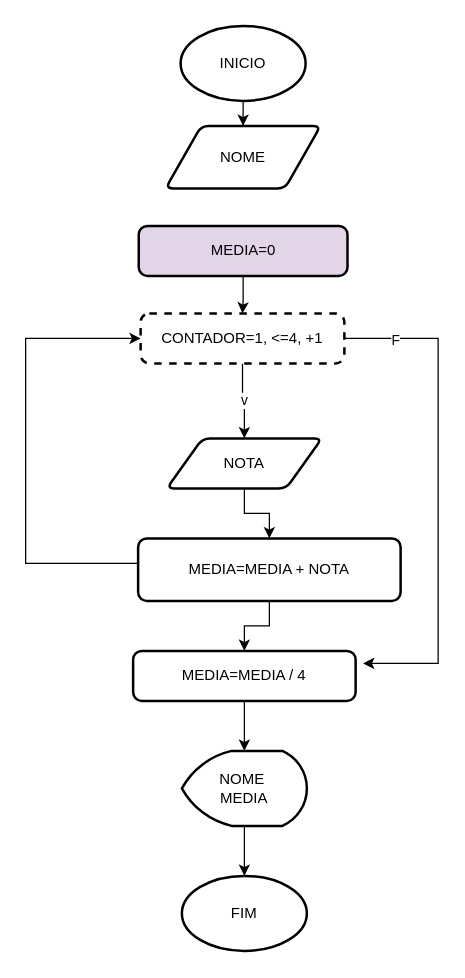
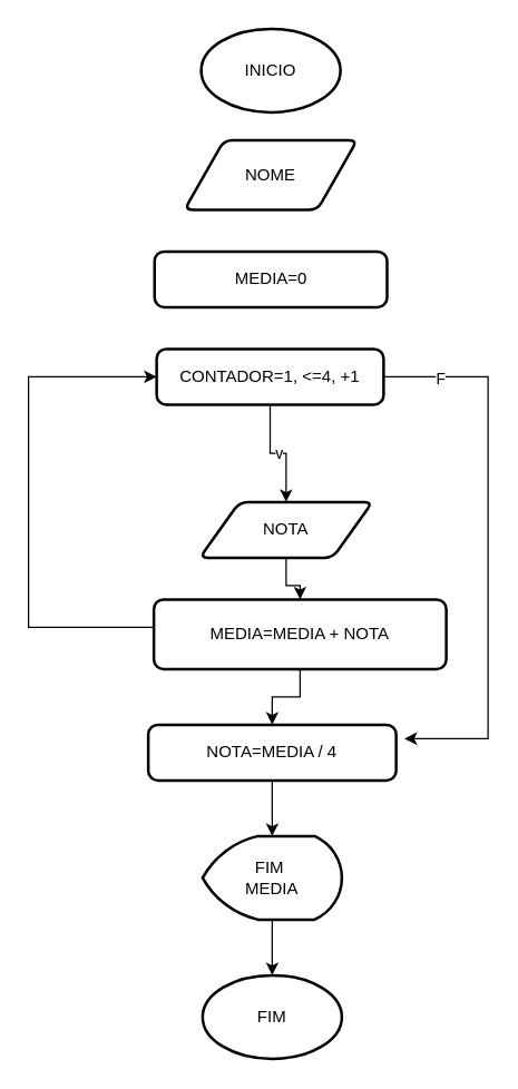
- <mxCell id="2" value="" style="edgeStyle=orthogonalEdgeStyle;rounded=0;orthogonalLoop=1;jettySize=auto;html=1;" edge="1" parent="1" source="3" target="5"><mxGeometry relative="1" as="geometry" /></mxCell>
- <mxCell id="16" value="MEDIA=0" style="rounded=1;whiteSpace=wrap;html=1;absoluteArcSize=1;arcSize=14;strokeWidth=2;fillColor=#e1d5e7;" vertex="1" parent="1"><mxGeometry x="110.5" y="180" width="167" height="40" as="geometry" /></mxCell>
+ <mxCell id="16" value="MEDIA=0" style="rounded=1;whiteSpace=wrap;html=1;absoluteArcSize=1;arcSize=14;strokeWidth=2;" vertex="1" parent="1"><mxGeometry x="110.5" y="180" width="167" height="40" as="geometry" /></mxCell>
- <mxCell id="15" value="" style="edgeStyle=orthogonalEdgeStyle;rounded=0;orthogonalLoop=1;jettySize=auto;html=1;" edge="1" parent="1" source="16" target="11"><mxGeometry relative="1" as="geometry" /></mxCell>
- <mxCell id="11" value="CONTADOR=1, &amp;lt;=4, +1" style="rounded=1;whiteSpace=wrap;html=1;absoluteArcSize=1;arcSize=14;strokeWidth=2;dashed=1;" vertex="1" parent="1"><mxGeometry x="112" y="250" width="163" height="40" as="geometry" /></mxCell>
+ <mxCell id="11" value="CONTADOR=1, &amp;lt;=4, +1" style="rounded=1;whiteSpace=wrap;html=1;absoluteArcSize=1;arcSize=14;strokeWidth=2;" vertex="1" parent="1"><mxGeometry x="112" y="250" width="163" height="40" as="geometry" /></mxCell>
- <mxCell id="7" value="NOTA" style="shape=parallelogram;html=1;strokeWidth=2;perimeter=parallelogramPerimeter;whiteSpace=wrap;rounded=1;arcSize=12;size=0.23;" vertex="1" parent="1"><mxGeometry x="133" y="350" width="124" height="40" as="geometry" /></mxCell>
+ <mxCell id="7" value="NOTA" style="shape=parallelogram;html=1;strokeWidth=2;perimeter=parallelogramPerimeter;whiteSpace=wrap;rounded=1;arcSize=12;size=0.23;" vertex="1" parent="1"><mxGeometry x="143" y="360" width="124" height="40" as="geometry" /></mxCell>
- <mxCell id="20" value="MEDIA=MEDIA / 4" style="rounded=1;whiteSpace=wrap;html=1;absoluteArcSize=1;arcSize=14;strokeWidth=2;" vertex="1" parent="1"><mxGeometry x="106" y="520" width="178" height="40" as="geometry" /></mxCell>
+ <mxCell id="20" value="NOTA=MEDIA / 4" style="rounded=1;whiteSpace=wrap;html=1;absoluteArcSize=1;arcSize=14;strokeWidth=2;" vertex="1" parent="1"><mxGeometry x="106" y="520" width="178" height="40" as="geometry" /></mxCell>
- <mxCell id="18" value="NOME&amp;nbsp;&lt;br&gt;MEDIA" style="strokeWidth=2;html=1;shape=mxgraph.flowchart.display;whiteSpace=wrap;" vertex="1" parent="1"><mxGeometry x="145" y="600" width="100" height="60" as="geometry" /></mxCell>
+ <mxCell id="18" value="FIM&amp;nbsp;&lt;br&gt;MEDIA" style="strokeWidth=2;html=1;shape=mxgraph.flowchart.display;whiteSpace=wrap;" vertex="1" parent="1"><mxGeometry x="145" y="600" width="100" height="60" as="geometry" /></mxCell>
